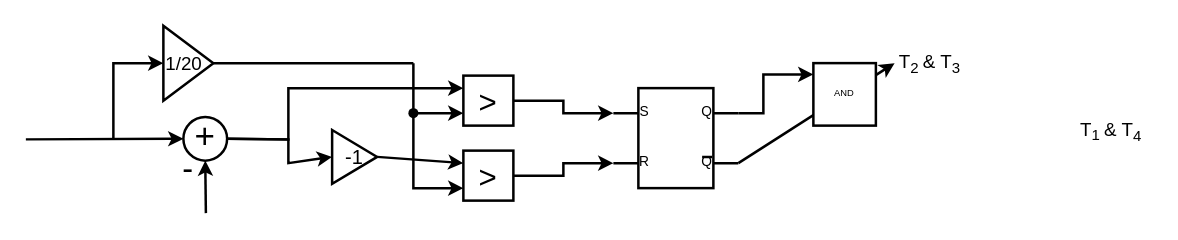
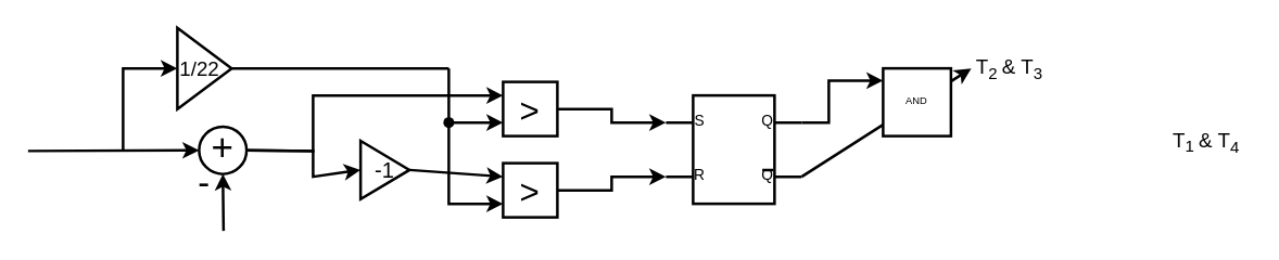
- <mxCell id="3" value="&lt;font style=&quot;font-size: 15px;&quot;&gt;1/20&lt;/font&gt;" style="triangle;whiteSpace=wrap;html=1;align=left;labelPosition=center;verticalLabelPosition=middle;verticalAlign=middle;strokeWidth=2;" vertex="1" parent="1"><mxGeometry x="130" y="20" width="40" height="60" as="geometry" /></mxCell>
+ <mxCell id="3" value="&lt;font style=&quot;font-size: 15px;&quot;&gt;1/22&lt;/font&gt;" style="triangle;whiteSpace=wrap;html=1;align=left;labelPosition=center;verticalLabelPosition=middle;verticalAlign=middle;strokeWidth=2;" vertex="1" parent="1"><mxGeometry x="130" y="20" width="40" height="60" as="geometry" /></mxCell>
